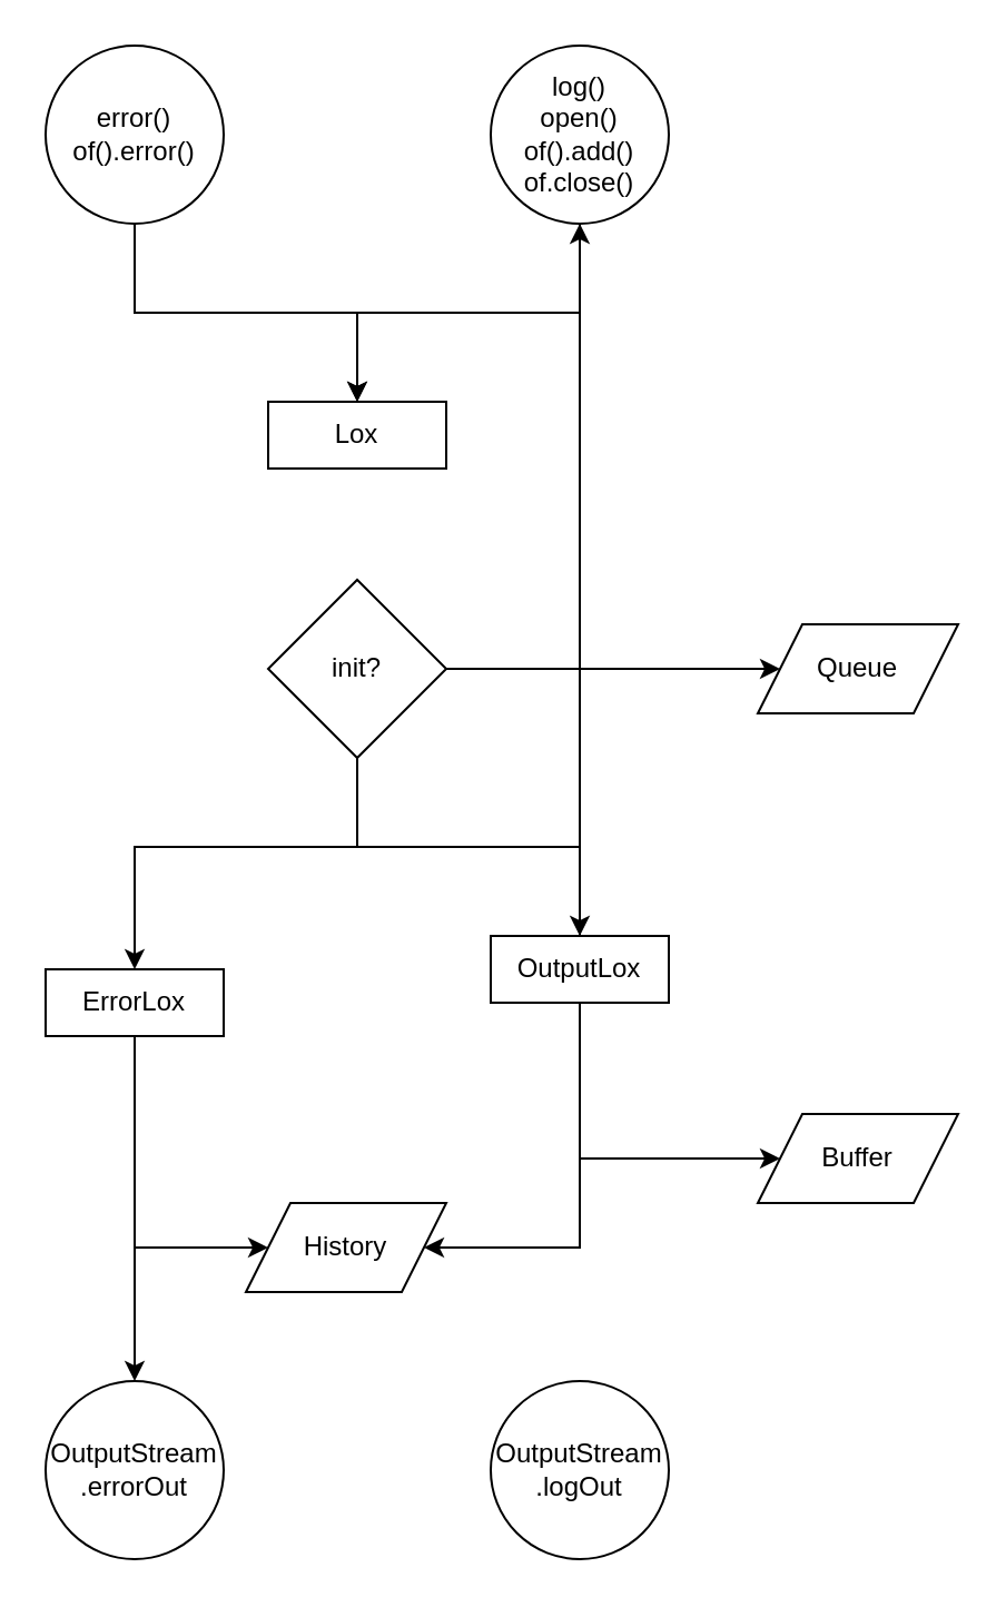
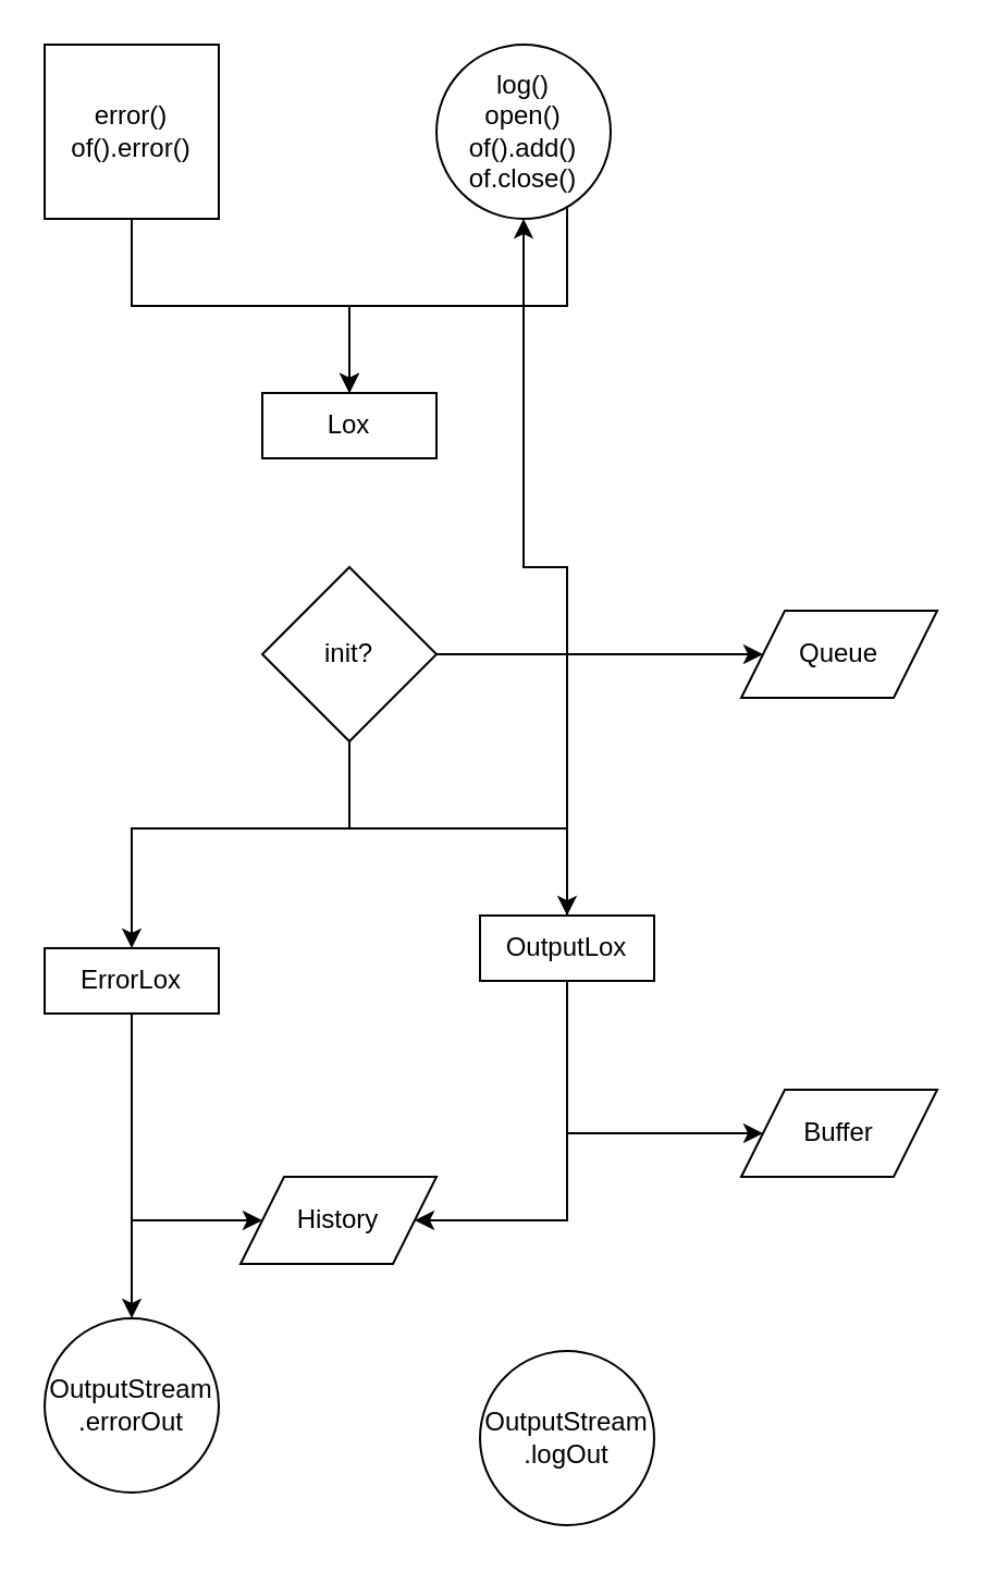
- <mxCell id="5" value="error()&lt;br&gt;of().error()" style="ellipse;whiteSpace=wrap;html=1;aspect=fixed;" vertex="1" parent="1"><mxGeometry x="20" y="20" width="80" height="80" as="geometry" /></mxCell>
+ <mxCell id="5" value="error()&lt;br&gt;of().error()" style="whiteSpace=wrap;html=1;aspect=fixed;rounded=0;" vertex="1" parent="1"><mxGeometry x="20" y="20" width="80" height="80" as="geometry" /></mxCell>
- <mxCell id="3" value="log()&lt;br&gt;open()&lt;br&gt;of().add()&lt;br&gt;of.close()" style="ellipse;whiteSpace=wrap;html=1;aspect=fixed;" vertex="1" parent="1"><mxGeometry x="220" y="20" width="80" height="80" as="geometry" /></mxCell>
+ <mxCell id="3" value="log()&lt;br&gt;open()&lt;br&gt;of().add()&lt;br&gt;of.close()" style="ellipse;whiteSpace=wrap;html=1;aspect=fixed;" vertex="1" parent="1"><mxGeometry x="200" y="20" width="80" height="80" as="geometry" /></mxCell>
- <mxCell id="19" value="OutputStream&lt;br&gt;.errorOut" style="ellipse;whiteSpace=wrap;html=1;aspect=fixed;" vertex="1" parent="1"><mxGeometry x="20" y="620" width="80" height="80" as="geometry" /></mxCell>
+ <mxCell id="19" value="OutputStream&lt;br&gt;.errorOut" style="ellipse;whiteSpace=wrap;html=1;aspect=fixed;" vertex="1" parent="1"><mxGeometry x="20" y="605" width="80" height="80" as="geometry" /></mxCell>
